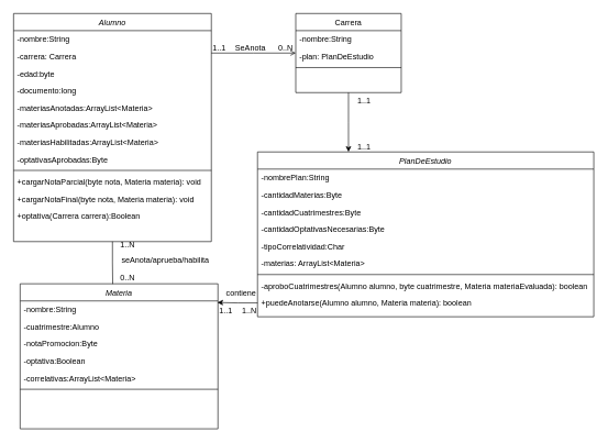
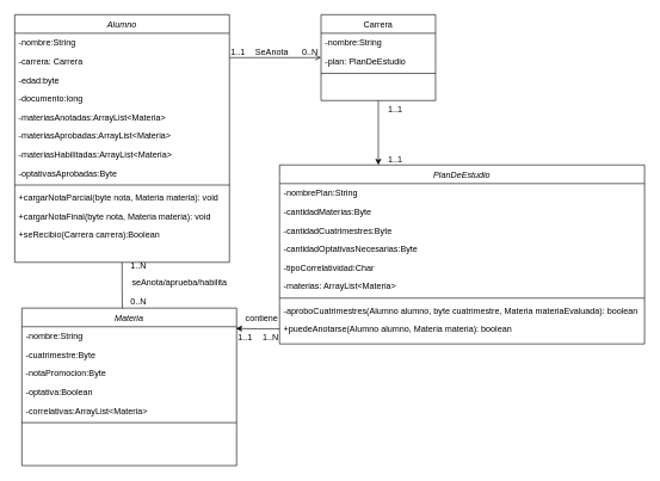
- <mxCell id="14" value="+optativa(Carrera carrera):Boolean" style="text;align=left;verticalAlign=top;spacingLeft=4;spacingRight=4;overflow=hidden;rotatable=0;points=[[0,0.5],[1,0.5]];portConstraint=eastwest;" parent="2" vertex="1"><mxGeometry y="294" width="300" height="26" as="geometry" /></mxCell>
+ <mxCell id="14" value="+seRecibio(Carrera carrera):Boolean" style="text;align=left;verticalAlign=top;spacingLeft=4;spacingRight=4;overflow=hidden;rotatable=0;points=[[0,0.5],[1,0.5]];portConstraint=eastwest;" parent="2" vertex="1"><mxGeometry y="294" width="300" height="26" as="geometry" /></mxCell>
- <mxCell id="36" value="-cuatrimestre:Alumno" style="text;align=left;verticalAlign=top;spacingLeft=4;spacingRight=4;overflow=hidden;rotatable=0;points=[[0,0.5],[1,0.5]];portConstraint=eastwest;rounded=0;shadow=0;html=0;" parent="34" vertex="1"><mxGeometry y="52" width="300" height="26" as="geometry" /></mxCell>
+ <mxCell id="36" value="-cuatrimestre:Byte" style="text;align=left;verticalAlign=top;spacingLeft=4;spacingRight=4;overflow=hidden;rotatable=0;points=[[0,0.5],[1,0.5]];portConstraint=eastwest;rounded=0;shadow=0;html=0;" parent="34" vertex="1"><mxGeometry y="52" width="300" height="26" as="geometry" /></mxCell>
